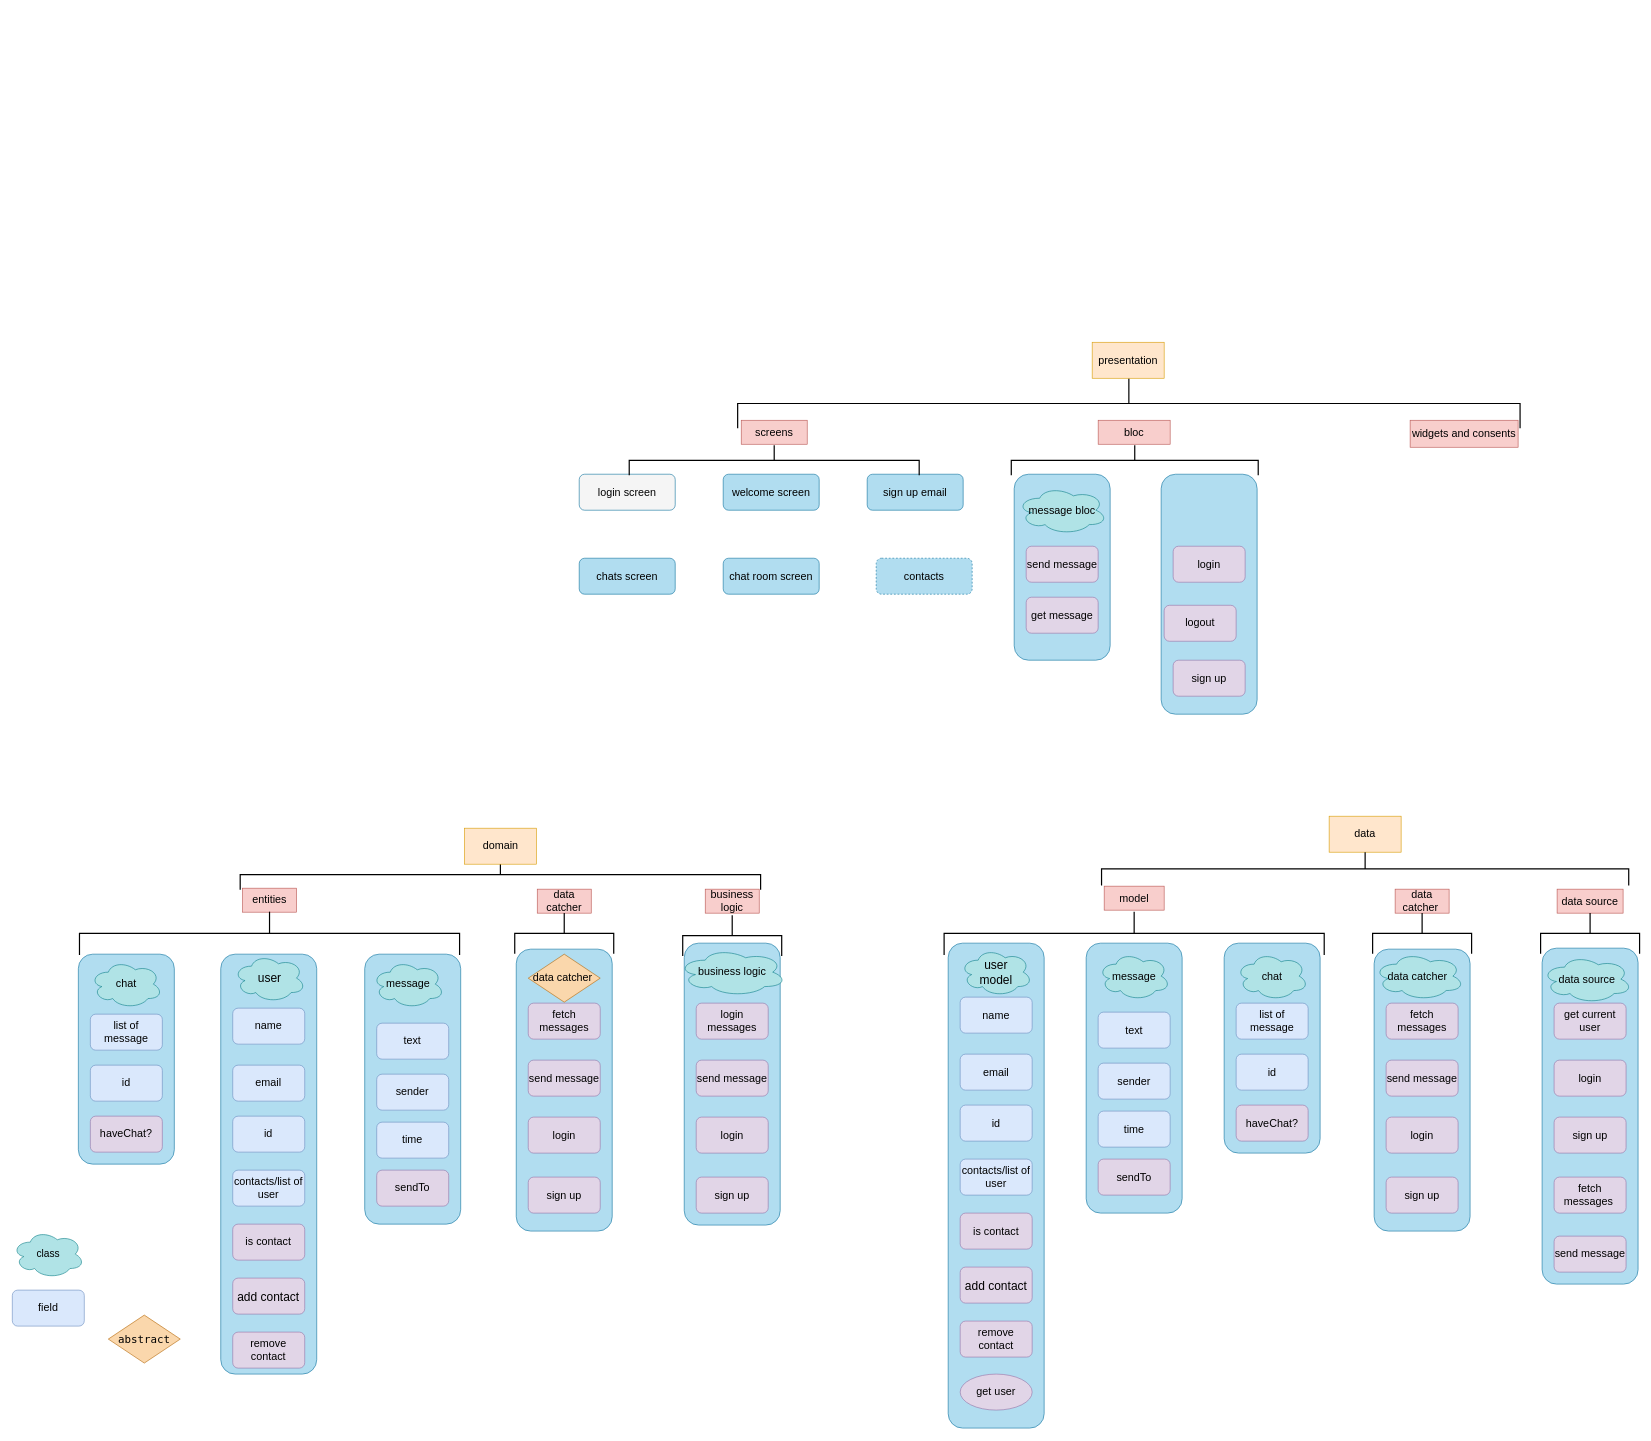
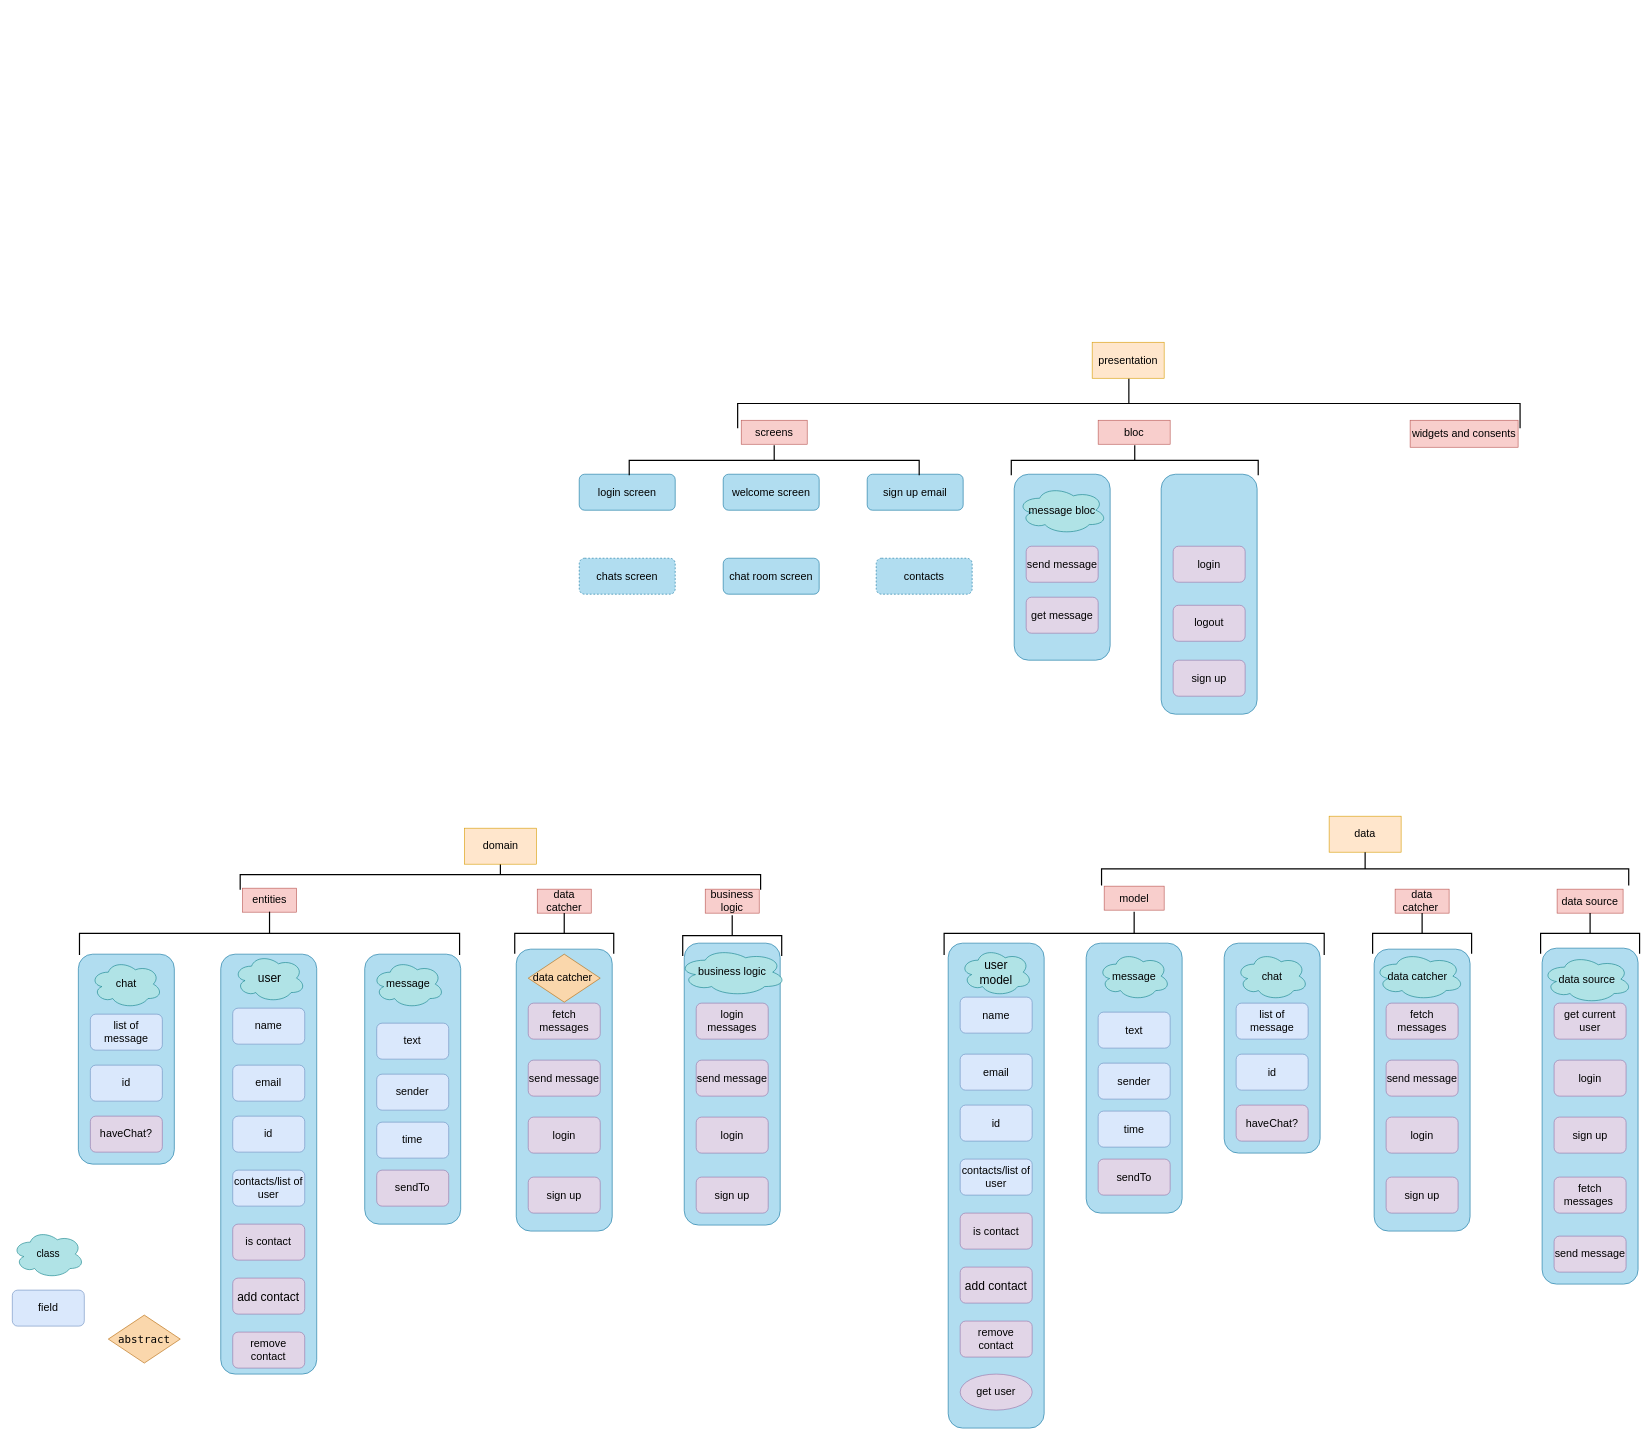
- <mxCell id="79" value="&lt;span&gt;login screen&lt;/span&gt;" style="rounded=1;whiteSpace=wrap;html=1;fontSize=18;fillColor=#f5f5f5;strokeColor=#10739e;" parent="1" vertex="1"><mxGeometry x="965" y="790" width="160" height="60" as="geometry" /></mxCell>
+ <mxCell id="79" value="&lt;span&gt;login screen&lt;/span&gt;" style="rounded=1;whiteSpace=wrap;html=1;fontSize=18;fillColor=#b1ddf0;strokeColor=#10739e;" parent="1" vertex="1"><mxGeometry x="965" y="790" width="160" height="60" as="geometry" /></mxCell>
- <mxCell id="81" value="&lt;span&gt;chats screen&lt;/span&gt;" style="rounded=1;whiteSpace=wrap;html=1;fontSize=18;fillColor=#b1ddf0;strokeColor=#10739e;" parent="1" vertex="1"><mxGeometry x="965" y="930" width="160" height="60" as="geometry" /></mxCell>
+ <mxCell id="81" value="&lt;span&gt;chats screen&lt;/span&gt;" style="rounded=1;whiteSpace=wrap;html=1;fontSize=18;fillColor=#b1ddf0;strokeColor=#10739e;dashed=1;" parent="1" vertex="1"><mxGeometry x="965" y="930" width="160" height="60" as="geometry" /></mxCell>
- <mxCell id="91" value="logout" style="rounded=1;whiteSpace=wrap;html=1;fontSize=18;fillColor=#e1d5e7;strokeColor=#9673a6;" parent="1" vertex="1"><mxGeometry x="1940" y="1008.45" width="120" height="60" as="geometry" /></mxCell>
+ <mxCell id="91" value="logout" style="rounded=1;whiteSpace=wrap;html=1;fontSize=18;fillColor=#e1d5e7;strokeColor=#9673a6;" parent="1" vertex="1"><mxGeometry x="1955" y="1008.45" width="120" height="60" as="geometry" /></mxCell>
